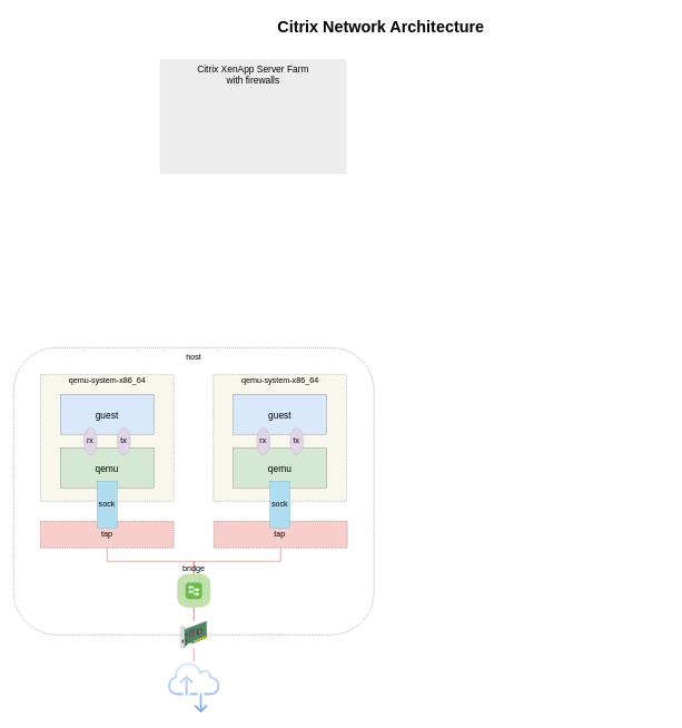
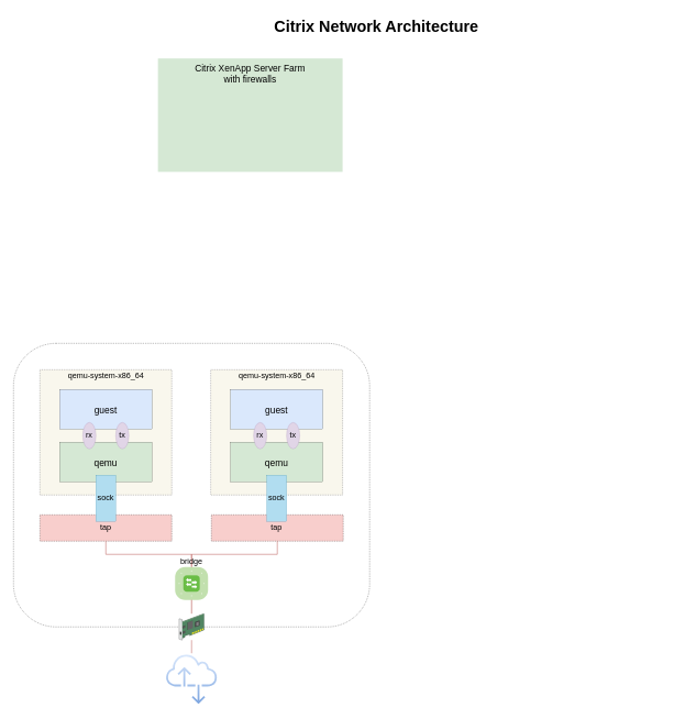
- <mxCell id="6" value="Citrix XenApp Server Farm&lt;div&gt;with firewalls&lt;/div&gt;" style="whiteSpace=wrap;html=1;fillColor=#EDEDED;fontSize=14;strokeColor=none;verticalAlign=top;" parent="1" vertex="1"><mxGeometry x="239" y="88" width="280" height="172" as="geometry" /></mxCell>
+ <mxCell id="6" value="Citrix XenApp Server Farm&lt;div&gt;with firewalls&lt;/div&gt;" style="whiteSpace=wrap;html=1;fillColor=#d5e8d4;fontSize=14;strokeColor=none;verticalAlign=top;" parent="1" vertex="1"><mxGeometry x="239" y="88" width="280" height="172" as="geometry" /></mxCell>
- <mxCell id="23" value="host" style="text;html=1;strokeColor=none;fillColor=none;align=center;verticalAlign=middle;whiteSpace=wrap;rounded=0;" vertex="1" parent="1"><mxGeometry x="260" y="520" width="60" height="30" as="geometry" /></mxCell>
